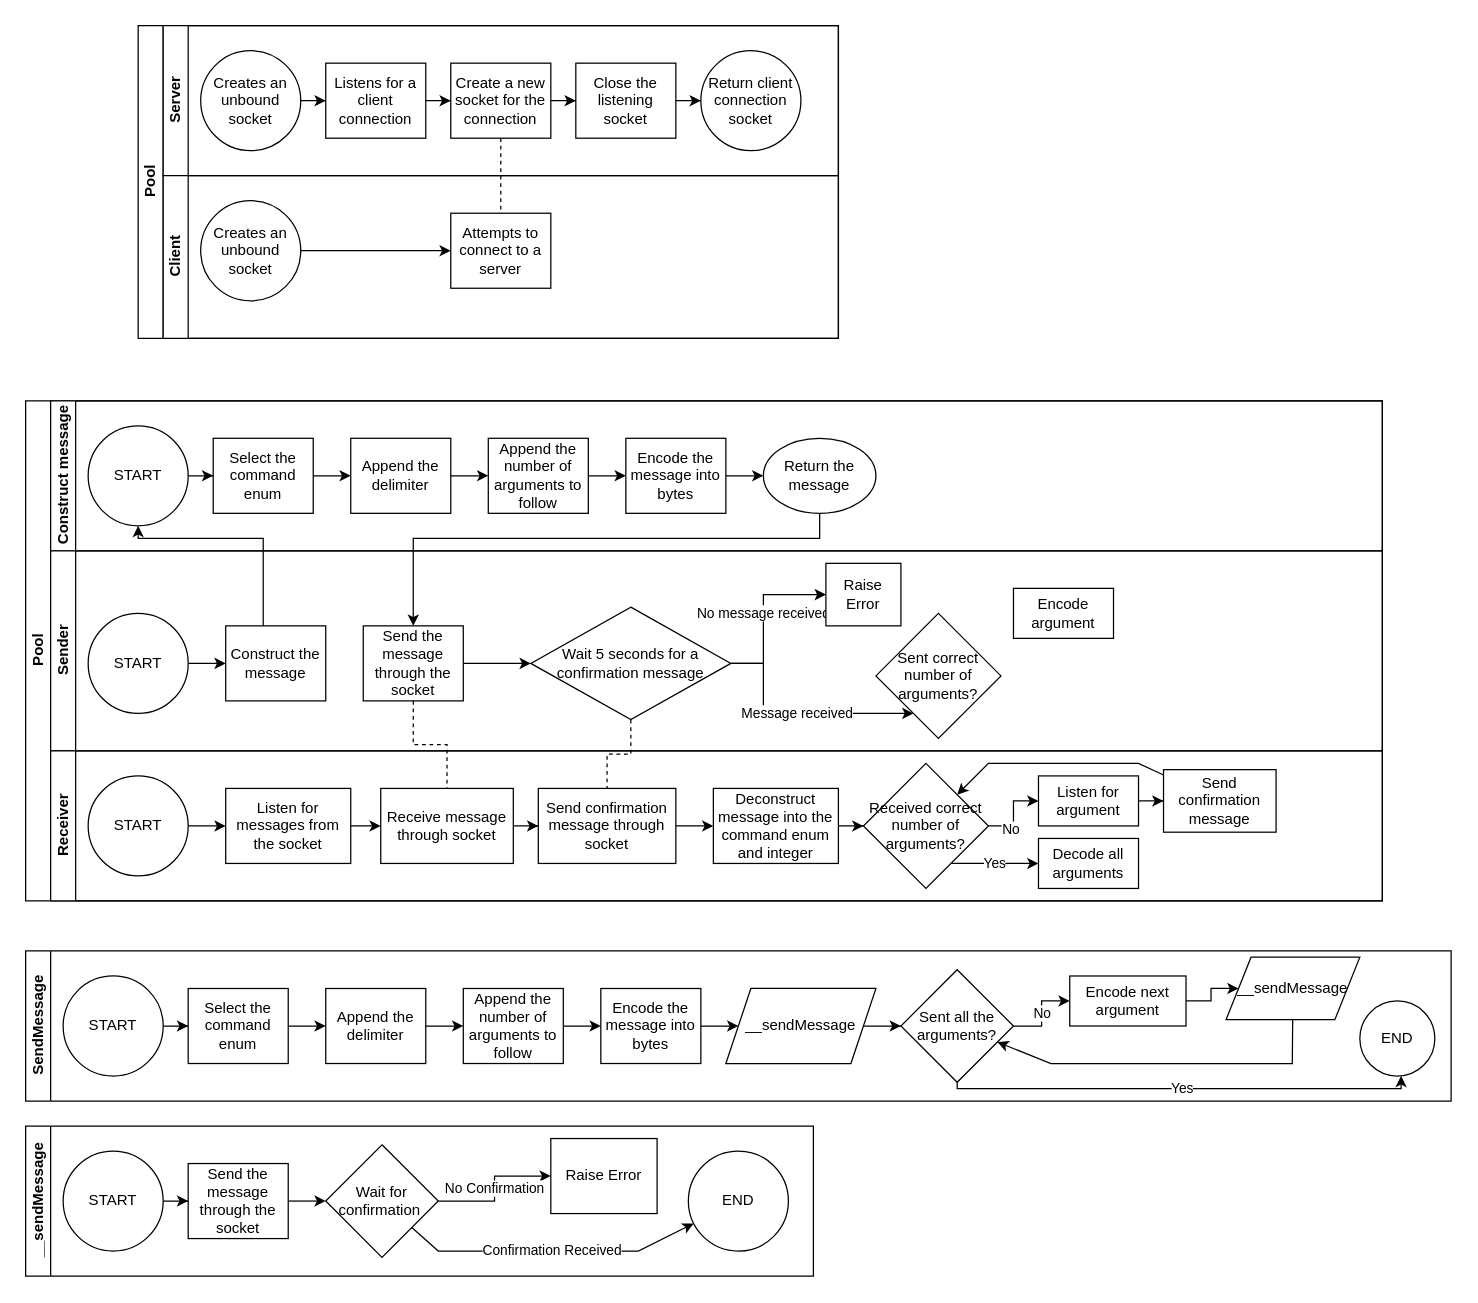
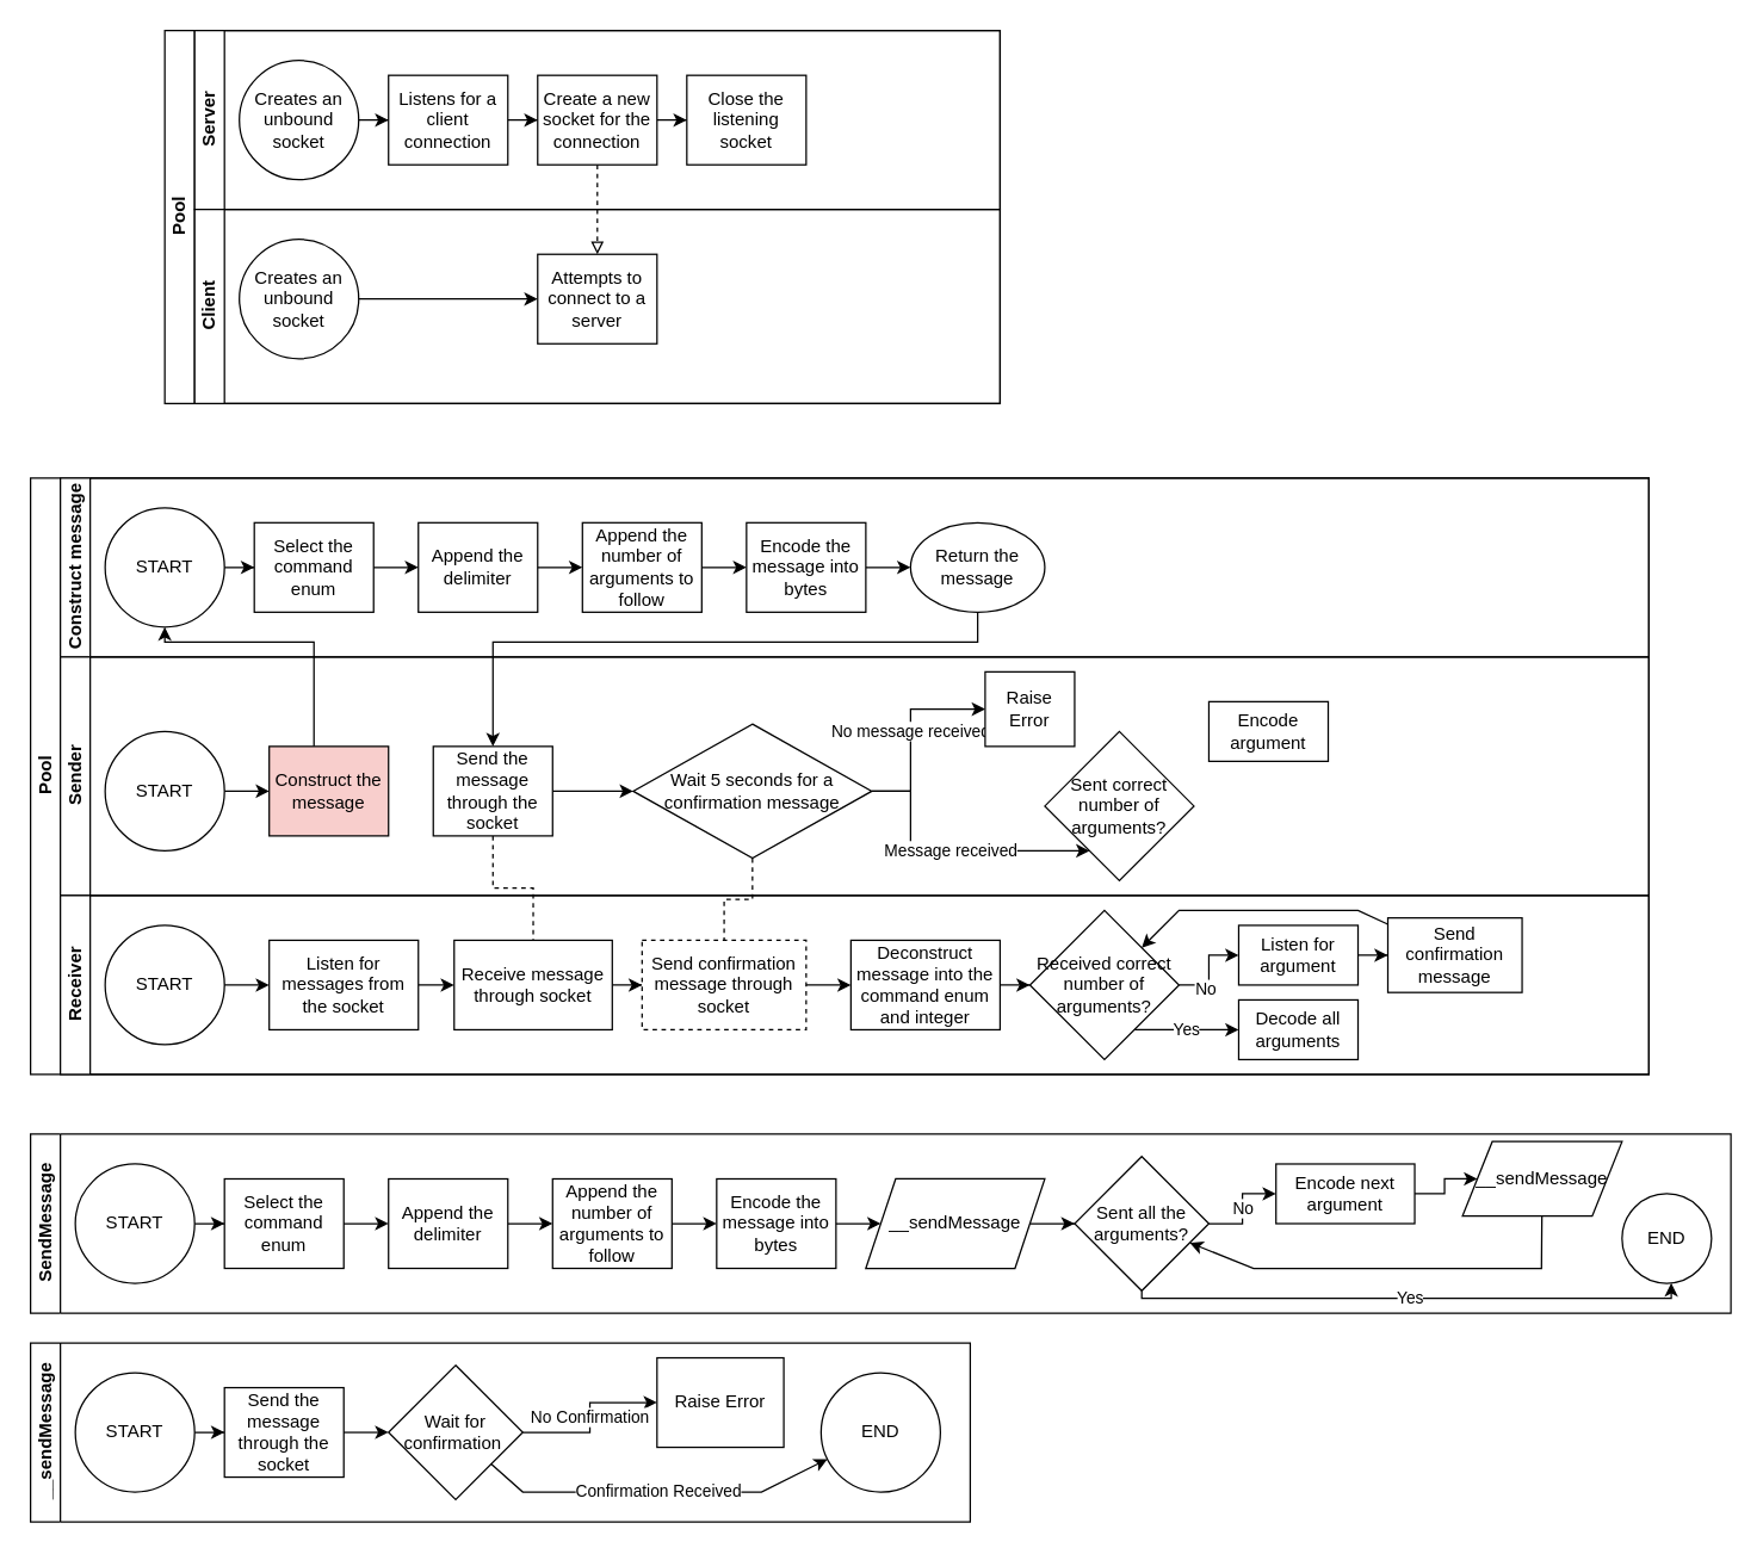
- <mxCell id="12" value="" style="edgeStyle=orthogonalEdgeStyle;rounded=0;orthogonalLoop=1;jettySize=auto;html=1;" parent="4" source="13" target="11" edge="1"><mxGeometry relative="1" as="geometry" /></mxCell>
- <mxCell id="11" value="Return client connection socket" style="ellipse;whiteSpace=wrap;html=1;" parent="4" vertex="1"><mxGeometry x="430" y="20" width="80" height="80" as="geometry" /></mxCell>
- <mxCell id="3" value="" style="edgeStyle=orthogonalEdgeStyle;rounded=0;orthogonalLoop=1;jettySize=auto;html=1;dashed=1;endArrow=none;endFill=0;" parent="2" source="10" target="15" edge="1"><mxGeometry relative="1" as="geometry" /></mxCell>
+ <mxCell id="3" value="" style="edgeStyle=orthogonalEdgeStyle;rounded=0;orthogonalLoop=1;jettySize=auto;html=1;dashed=1;endArrow=block;endFill=0;" parent="2" source="10" target="15" edge="1"><mxGeometry relative="1" as="geometry" /></mxCell>
- <mxCell id="34" value="Construct the message" style="rounded=0;whiteSpace=wrap;html=1;fontFamily=Helvetica;fontSize=12;fontColor=#000000;align=center;" parent="31" vertex="1"><mxGeometry x="140" y="60" width="80" height="60" as="geometry" /></mxCell>
+ <mxCell id="34" value="Construct the message" style="rounded=0;whiteSpace=wrap;html=1;fontFamily=Helvetica;fontSize=12;fontColor=#000000;align=center;fillColor=#f8cecc;" parent="31" vertex="1"><mxGeometry x="140" y="60" width="80" height="60" as="geometry" /></mxCell>
- <mxCell id="50" value="Send confirmation message through socket" style="whiteSpace=wrap;html=1;" vertex="1" parent="43"><mxGeometry x="390" y="30" width="110" height="60" as="geometry" /></mxCell>
+ <mxCell id="50" value="Send confirmation message through socket" style="whiteSpace=wrap;html=1;dashed=1;" vertex="1" parent="43"><mxGeometry x="390" y="30" width="110" height="60" as="geometry" /></mxCell>
